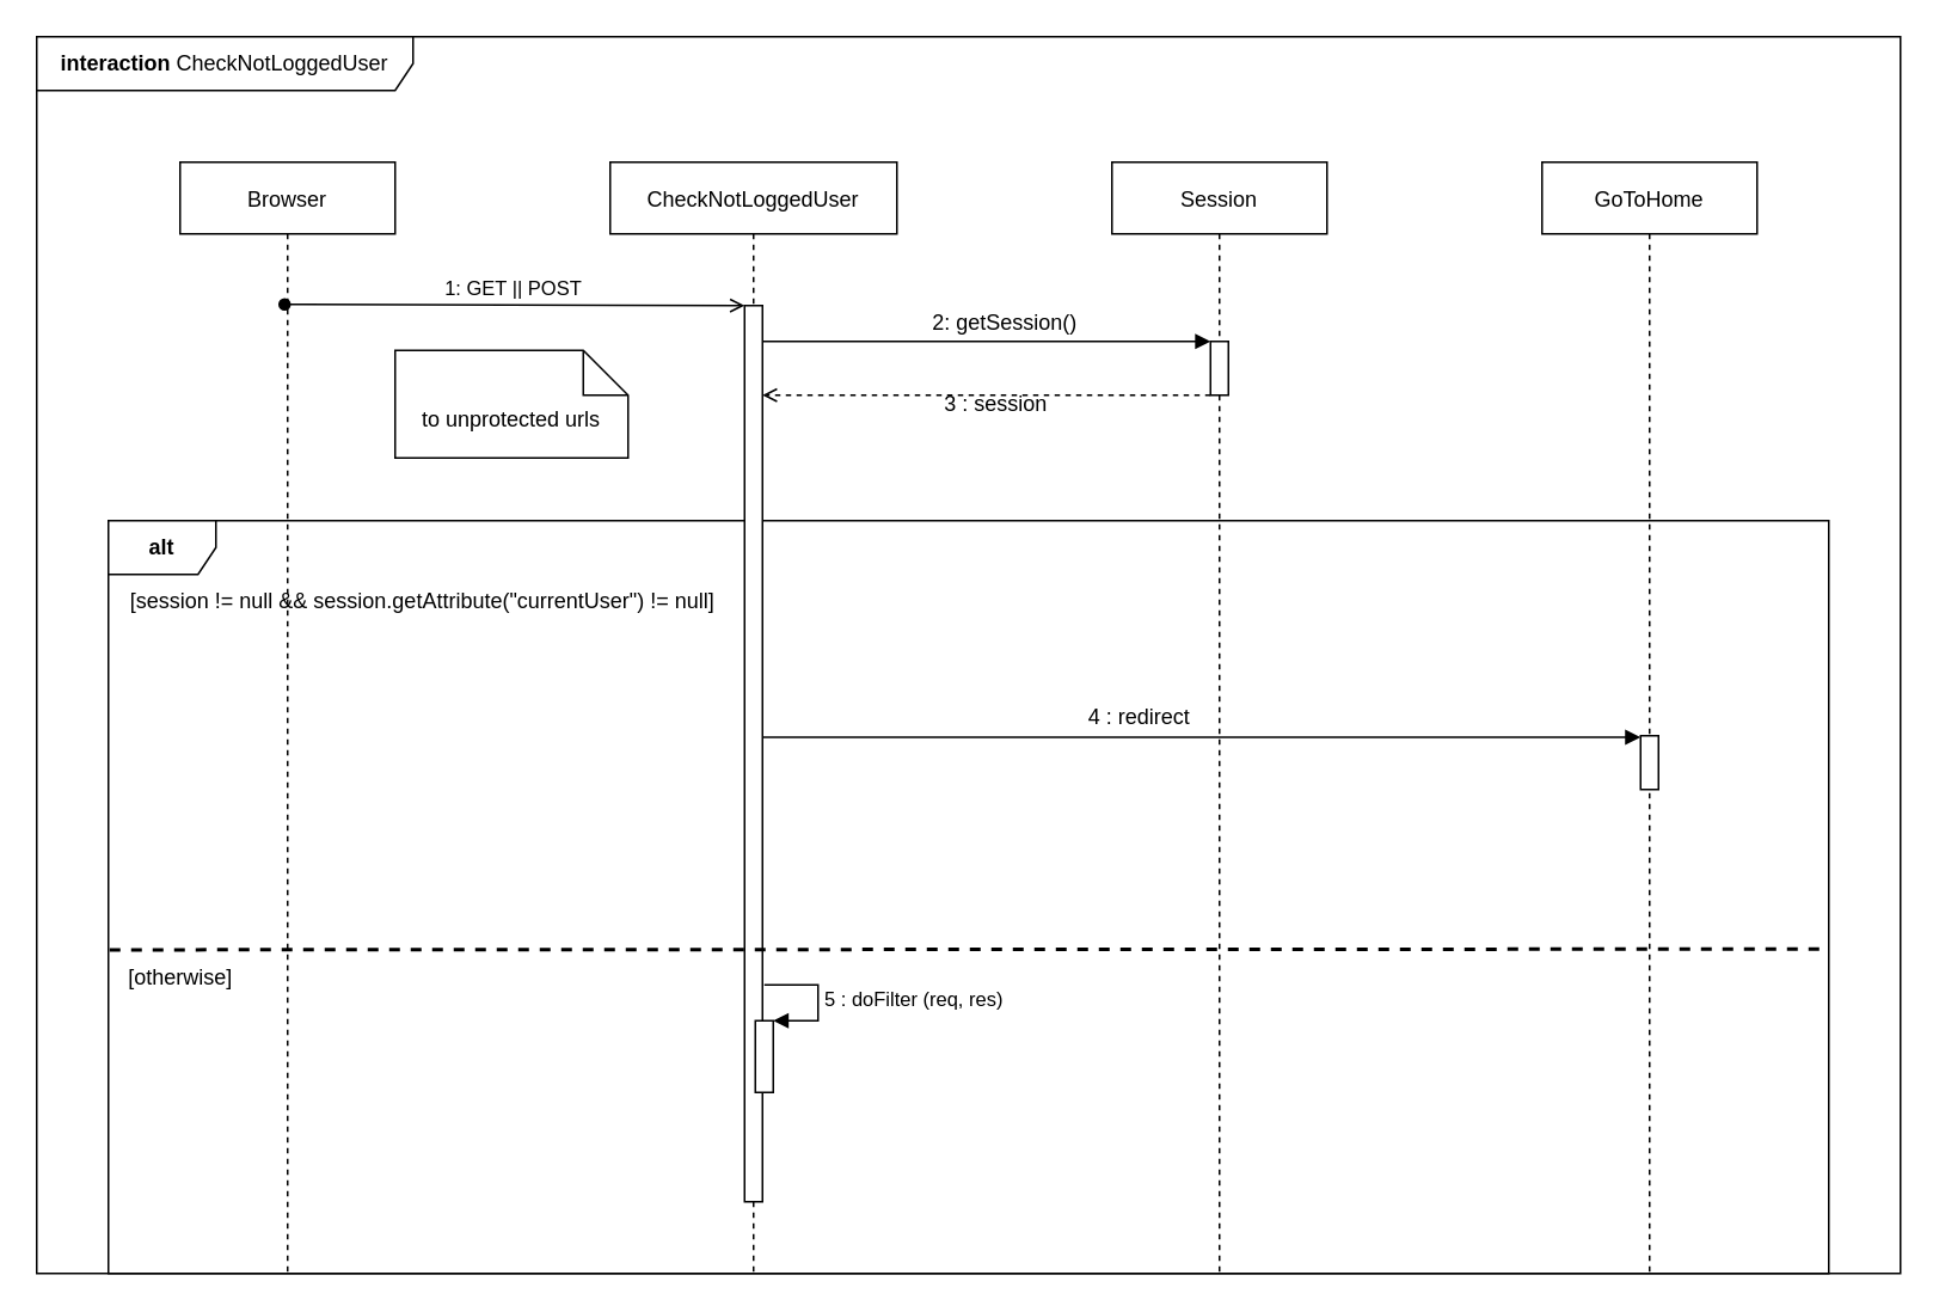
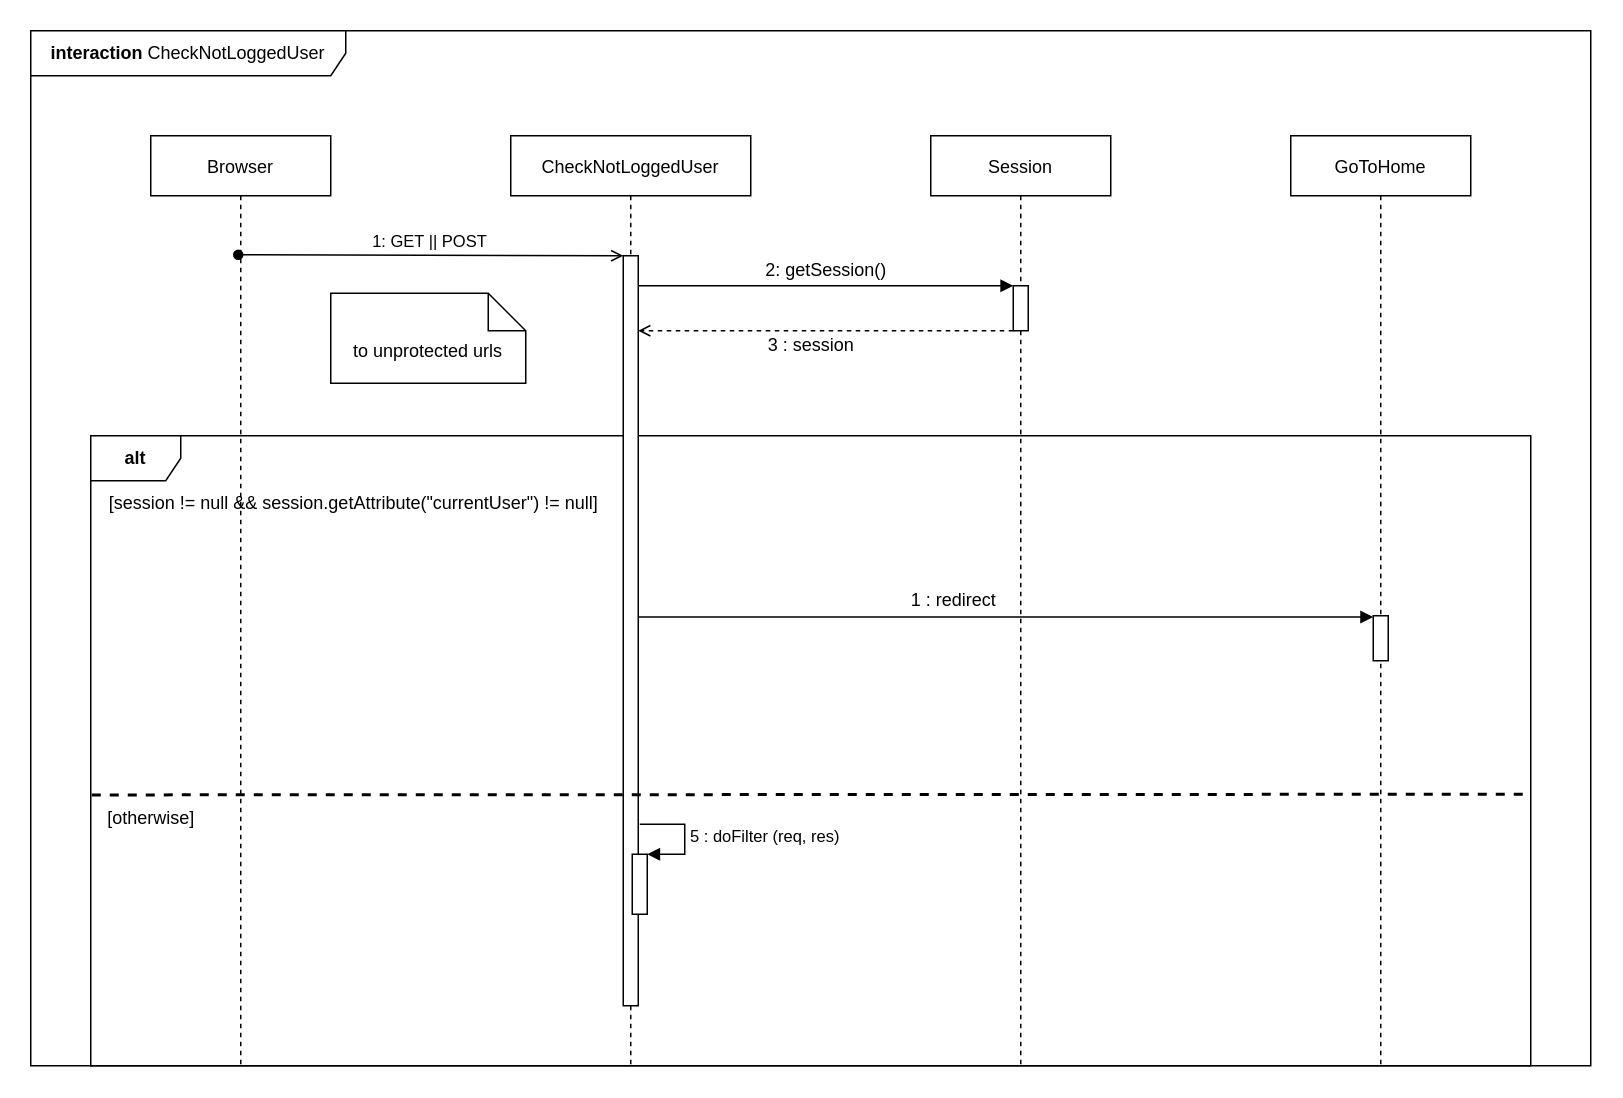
- <mxCell id="15" value="2: getSession()" style="text;html=1;align=center;verticalAlign=middle;resizable=0;points=[];autosize=1;strokeColor=none;fillColor=none;" parent="1" vertex="1"><mxGeometry x="510" y="165" width="100" height="30" as="geometry" /></mxCell>
+ <mxCell id="15" value="2: getSession()" style="text;html=1;align=center;verticalAlign=middle;resizable=0;points=[];autosize=1;strokeColor=none;fillColor=none;" parent="1" vertex="1"><mxGeometry x="500" y="165" width="100" height="30" as="geometry" /></mxCell>
- <mxCell id="17" value="3 : session" style="text;html=1;align=center;verticalAlign=middle;resizable=0;points=[];autosize=1;strokeColor=none;fillColor=none;" parent="1" vertex="1"><mxGeometry x="515" y="210" width="80" height="30" as="geometry" /></mxCell>
+ <mxCell id="17" value="3 : session" style="text;html=1;align=center;verticalAlign=middle;resizable=0;points=[];autosize=1;strokeColor=none;fillColor=none;" parent="1" vertex="1"><mxGeometry x="500" y="215" width="80" height="30" as="geometry" /></mxCell>
- <mxCell id="13" value="4 : redirect" style="text;html=1;align=center;verticalAlign=middle;resizable=0;points=[];autosize=1;strokeColor=none;fillColor=none;" parent="11" vertex="1"><mxGeometry x="-25" y="295" width="80" height="30" as="geometry" /></mxCell>
+ <mxCell id="13" value="1 : redirect" style="text;html=1;align=center;verticalAlign=middle;resizable=0;points=[];autosize=1;strokeColor=none;fillColor=none;" parent="11" vertex="1"><mxGeometry x="-25" y="295" width="80" height="30" as="geometry" /></mxCell>
